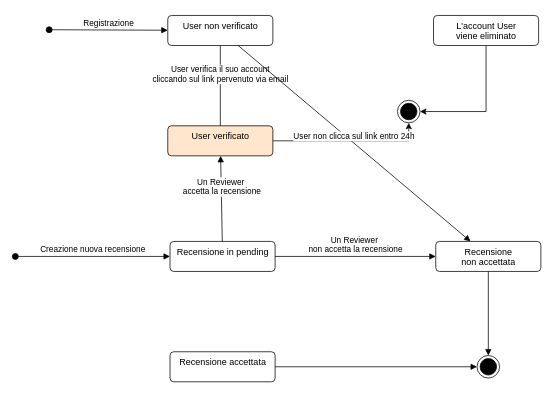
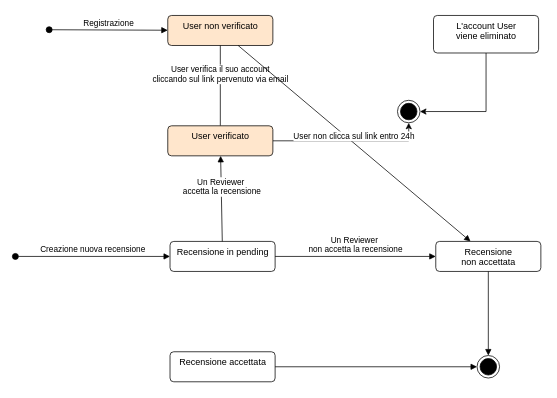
- <mxCell id="3" value="User non verificato" style="html=1;align=center;verticalAlign=top;rounded=1;absoluteArcSize=1;arcSize=10;dashed=0;" parent="1" vertex="1"><mxGeometry x="223" y="20" width="140" height="40" as="geometry" /></mxCell>
+ <mxCell id="3" value="User non verificato" style="html=1;align=center;verticalAlign=top;rounded=1;absoluteArcSize=1;arcSize=10;dashed=0;fillColor=#ffe6cc;" parent="1" vertex="1"><mxGeometry x="223" y="20" width="140" height="40" as="geometry" /></mxCell>
- <mxCell id="9" value="L'account User &lt;br&gt;viene eliminato" style="html=1;align=center;verticalAlign=top;rounded=1;absoluteArcSize=1;arcSize=10;dashed=0;" parent="1" vertex="1"><mxGeometry x="577" y="20" width="140" height="40" as="geometry" /></mxCell>
+ <mxCell id="9" value="L'account User &lt;br&gt;viene eliminato" style="html=1;align=center;verticalAlign=top;rounded=1;absoluteArcSize=1;arcSize=10;dashed=0;" parent="1" vertex="1"><mxGeometry x="577" y="20" width="140" height="50" as="geometry" /></mxCell>
